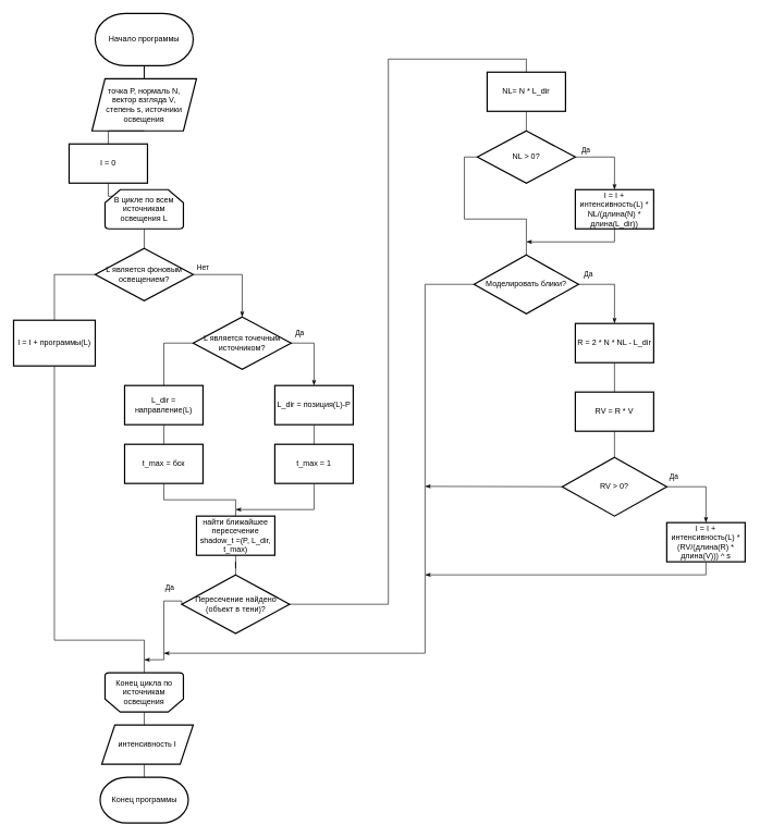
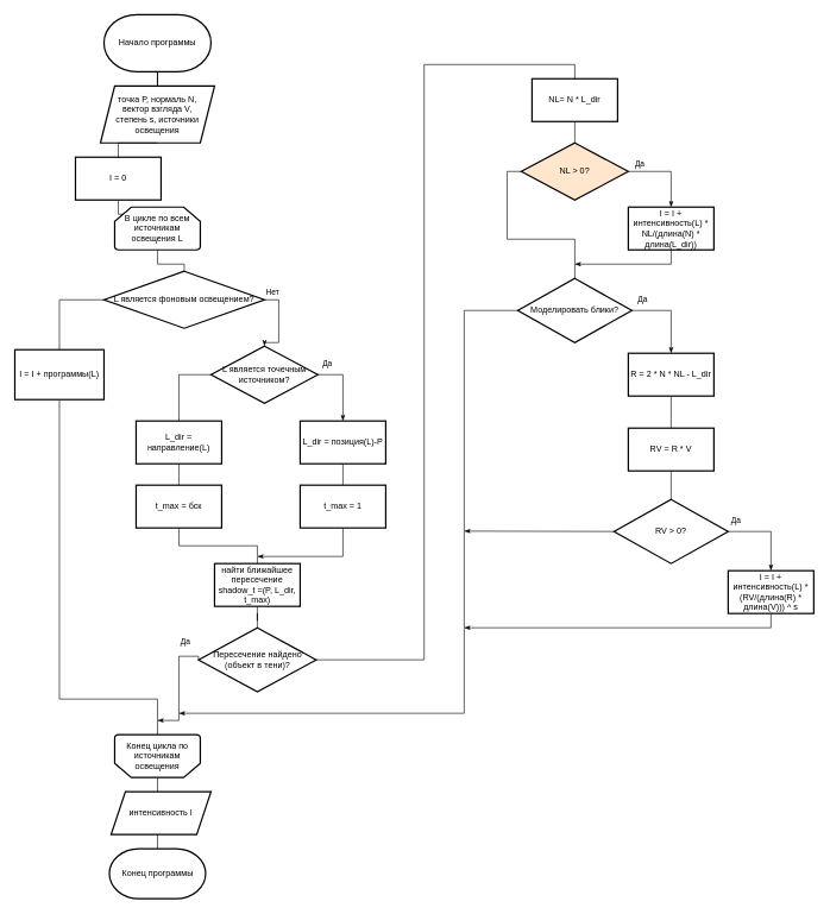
- <mxCell id="33" value="&lt;span&gt;NL &amp;gt; 0?&lt;/span&gt;" style="rhombus;whiteSpace=wrap;html=1;strokeWidth=2;" parent="1" vertex="1"><mxGeometry x="730.06" y="200" width="150" height="80" as="geometry" /></mxCell>
+ <mxCell id="33" value="&lt;span&gt;NL &amp;gt; 0?&lt;/span&gt;" style="rhombus;whiteSpace=wrap;html=1;strokeWidth=2;fillColor=#ffe6cc;" parent="1" vertex="1"><mxGeometry x="730.06" y="200" width="150" height="80" as="geometry" /></mxCell>
- <mxCell id="9" value="&lt;span&gt;L является фоновым освещением?&lt;/span&gt;" style="rhombus;whiteSpace=wrap;html=1;strokeWidth=2;" parent="1" vertex="1"><mxGeometry x="145" y="380" width="150" height="80" as="geometry" /></mxCell>
+ <mxCell id="9" value="&lt;span&gt;L является фоновым освещением?&lt;/span&gt;" style="rhombus;whiteSpace=wrap;html=1;strokeWidth=2;" parent="1" vertex="1"><mxGeometry x="145" y="380" width="225" height="80" as="geometry" /></mxCell>
